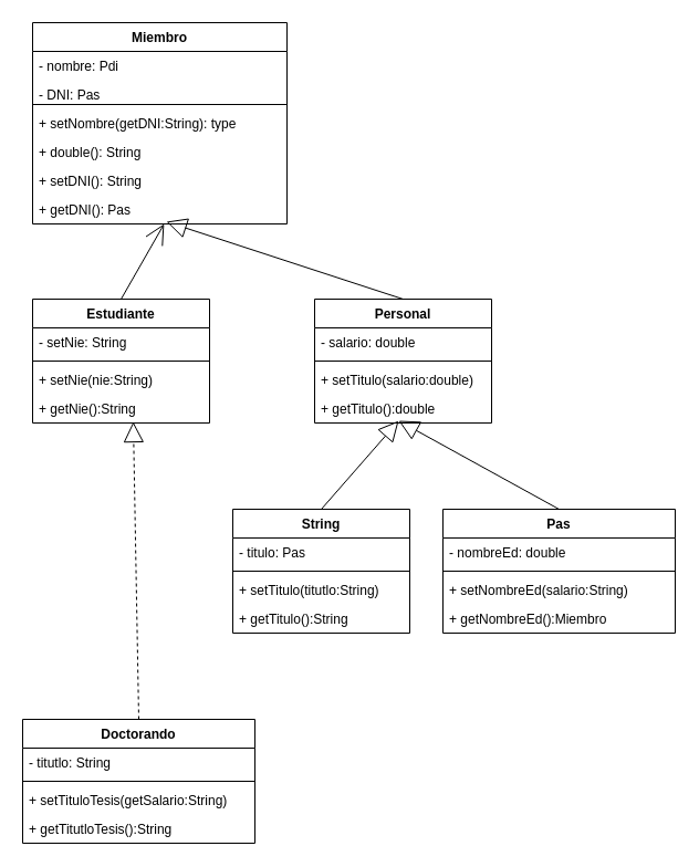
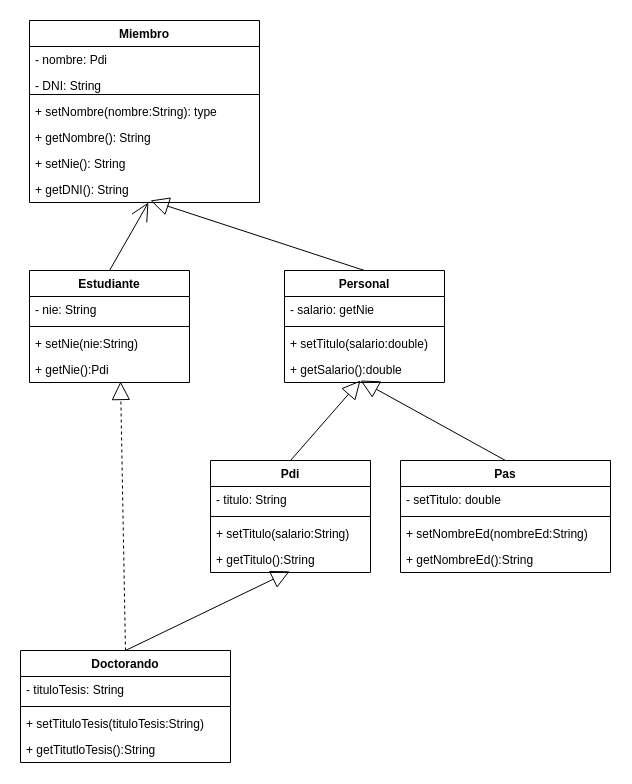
- <mxCell id="4" value="- DNI: Pas" style="text;strokeColor=none;fillColor=none;align=left;verticalAlign=top;spacingLeft=4;spacingRight=4;overflow=hidden;rotatable=0;points=[[0,0.5],[1,0.5]];portConstraint=eastwest;whiteSpace=wrap;html=1;" vertex="1" parent="2"><mxGeometry y="52" width="230" height="18" as="geometry" /></mxCell>
+ <mxCell id="4" value="- DNI: String" style="text;strokeColor=none;fillColor=none;align=left;verticalAlign=top;spacingLeft=4;spacingRight=4;overflow=hidden;rotatable=0;points=[[0,0.5],[1,0.5]];portConstraint=eastwest;whiteSpace=wrap;html=1;" vertex="1" parent="2"><mxGeometry y="52" width="230" height="18" as="geometry" /></mxCell>
- <mxCell id="6" value="+ setNombre(getDNI:String): type" style="text;strokeColor=none;fillColor=none;align=left;verticalAlign=top;spacingLeft=4;spacingRight=4;overflow=hidden;rotatable=0;points=[[0,0.5],[1,0.5]];portConstraint=eastwest;whiteSpace=wrap;html=1;" vertex="1" parent="2"><mxGeometry y="78" width="230" height="26" as="geometry" /></mxCell>
+ <mxCell id="6" value="+ setNombre(nombre:String): type" style="text;strokeColor=none;fillColor=none;align=left;verticalAlign=top;spacingLeft=4;spacingRight=4;overflow=hidden;rotatable=0;points=[[0,0.5],[1,0.5]];portConstraint=eastwest;whiteSpace=wrap;html=1;" vertex="1" parent="2"><mxGeometry y="78" width="230" height="26" as="geometry" /></mxCell>
- <mxCell id="7" value="+ double(): String" style="text;strokeColor=none;fillColor=none;align=left;verticalAlign=top;spacingLeft=4;spacingRight=4;overflow=hidden;rotatable=0;points=[[0,0.5],[1,0.5]];portConstraint=eastwest;whiteSpace=wrap;html=1;" vertex="1" parent="2"><mxGeometry y="104" width="230" height="26" as="geometry" /></mxCell>
+ <mxCell id="7" value="+ getNombre(): String" style="text;strokeColor=none;fillColor=none;align=left;verticalAlign=top;spacingLeft=4;spacingRight=4;overflow=hidden;rotatable=0;points=[[0,0.5],[1,0.5]];portConstraint=eastwest;whiteSpace=wrap;html=1;" vertex="1" parent="2"><mxGeometry y="104" width="230" height="26" as="geometry" /></mxCell>
- <mxCell id="8" value="+ setDNI(): String" style="text;strokeColor=none;fillColor=none;align=left;verticalAlign=top;spacingLeft=4;spacingRight=4;overflow=hidden;rotatable=0;points=[[0,0.5],[1,0.5]];portConstraint=eastwest;whiteSpace=wrap;html=1;" vertex="1" parent="2"><mxGeometry y="130" width="230" height="26" as="geometry" /></mxCell>
+ <mxCell id="8" value="+ setNie(): String" style="text;strokeColor=none;fillColor=none;align=left;verticalAlign=top;spacingLeft=4;spacingRight=4;overflow=hidden;rotatable=0;points=[[0,0.5],[1,0.5]];portConstraint=eastwest;whiteSpace=wrap;html=1;" vertex="1" parent="2"><mxGeometry y="130" width="230" height="26" as="geometry" /></mxCell>
- <mxCell id="9" value="+ getDNI(): Pas" style="text;strokeColor=none;fillColor=none;align=left;verticalAlign=top;spacingLeft=4;spacingRight=4;overflow=hidden;rotatable=0;points=[[0,0.5],[1,0.5]];portConstraint=eastwest;whiteSpace=wrap;html=1;" vertex="1" parent="2"><mxGeometry y="156" width="230" height="26" as="geometry" /></mxCell>
+ <mxCell id="9" value="+ getDNI(): String" style="text;strokeColor=none;fillColor=none;align=left;verticalAlign=top;spacingLeft=4;spacingRight=4;overflow=hidden;rotatable=0;points=[[0,0.5],[1,0.5]];portConstraint=eastwest;whiteSpace=wrap;html=1;" vertex="1" parent="2"><mxGeometry y="156" width="230" height="26" as="geometry" /></mxCell>
- <mxCell id="11" value="- setNie: String" style="text;strokeColor=none;fillColor=none;align=left;verticalAlign=top;spacingLeft=4;spacingRight=4;overflow=hidden;rotatable=0;points=[[0,0.5],[1,0.5]];portConstraint=eastwest;whiteSpace=wrap;html=1;" vertex="1" parent="10"><mxGeometry y="26" width="160" height="26" as="geometry" /></mxCell>
+ <mxCell id="11" value="- nie: String" style="text;strokeColor=none;fillColor=none;align=left;verticalAlign=top;spacingLeft=4;spacingRight=4;overflow=hidden;rotatable=0;points=[[0,0.5],[1,0.5]];portConstraint=eastwest;whiteSpace=wrap;html=1;" vertex="1" parent="10"><mxGeometry y="26" width="160" height="26" as="geometry" /></mxCell>
- <mxCell id="16" value="- salario: double" style="text;strokeColor=none;fillColor=none;align=left;verticalAlign=top;spacingLeft=4;spacingRight=4;overflow=hidden;rotatable=0;points=[[0,0.5],[1,0.5]];portConstraint=eastwest;whiteSpace=wrap;html=1;" vertex="1" parent="15"><mxGeometry y="26" width="160" height="26" as="geometry" /></mxCell>
+ <mxCell id="16" value="- salario: getNie" style="text;strokeColor=none;fillColor=none;align=left;verticalAlign=top;spacingLeft=4;spacingRight=4;overflow=hidden;rotatable=0;points=[[0,0.5],[1,0.5]];portConstraint=eastwest;whiteSpace=wrap;html=1;" vertex="1" parent="15"><mxGeometry y="26" width="160" height="26" as="geometry" /></mxCell>
- <mxCell id="14" value="+ getNie():String" style="text;strokeColor=none;fillColor=none;align=left;verticalAlign=top;spacingLeft=4;spacingRight=4;overflow=hidden;rotatable=0;points=[[0,0.5],[1,0.5]];portConstraint=eastwest;whiteSpace=wrap;html=1;" vertex="1" parent="10"><mxGeometry y="86" width="160" height="26" as="geometry" /></mxCell>
+ <mxCell id="14" value="+ getNie():Pdi" style="text;strokeColor=none;fillColor=none;align=left;verticalAlign=top;spacingLeft=4;spacingRight=4;overflow=hidden;rotatable=0;points=[[0,0.5],[1,0.5]];portConstraint=eastwest;whiteSpace=wrap;html=1;" vertex="1" parent="10"><mxGeometry y="86" width="160" height="26" as="geometry" /></mxCell>
- <mxCell id="19" value="+ getTitulo():double" style="text;strokeColor=none;fillColor=none;align=left;verticalAlign=top;spacingLeft=4;spacingRight=4;overflow=hidden;rotatable=0;points=[[0,0.5],[1,0.5]];portConstraint=eastwest;whiteSpace=wrap;html=1;" vertex="1" parent="15"><mxGeometry y="86" width="160" height="26" as="geometry" /></mxCell>
+ <mxCell id="19" value="+ getSalario():double" style="text;strokeColor=none;fillColor=none;align=left;verticalAlign=top;spacingLeft=4;spacingRight=4;overflow=hidden;rotatable=0;points=[[0,0.5],[1,0.5]];portConstraint=eastwest;whiteSpace=wrap;html=1;" vertex="1" parent="15"><mxGeometry y="86" width="160" height="26" as="geometry" /></mxCell>
- <mxCell id="20" value="String" style="swimlane;fontStyle=1;align=center;verticalAlign=top;childLayout=stackLayout;horizontal=1;startSize=26;horizontalStack=0;resizeParent=1;resizeParentMax=0;resizeLast=0;collapsible=1;marginBottom=0;whiteSpace=wrap;html=1;" vertex="1" parent="1"><mxGeometry x="210" y="460" width="160" height="112" as="geometry" /></mxCell>
+ <mxCell id="20" value="Pdi" style="swimlane;fontStyle=1;align=center;verticalAlign=top;childLayout=stackLayout;horizontal=1;startSize=26;horizontalStack=0;resizeParent=1;resizeParentMax=0;resizeLast=0;collapsible=1;marginBottom=0;whiteSpace=wrap;html=1;" vertex="1" parent="1"><mxGeometry x="210" y="460" width="160" height="112" as="geometry" /></mxCell>
- <mxCell id="21" value="- titulo: Pas" style="text;strokeColor=none;fillColor=none;align=left;verticalAlign=top;spacingLeft=4;spacingRight=4;overflow=hidden;rotatable=0;points=[[0,0.5],[1,0.5]];portConstraint=eastwest;whiteSpace=wrap;html=1;" vertex="1" parent="20"><mxGeometry y="26" width="160" height="26" as="geometry" /></mxCell>
+ <mxCell id="21" value="- titulo: String" style="text;strokeColor=none;fillColor=none;align=left;verticalAlign=top;spacingLeft=4;spacingRight=4;overflow=hidden;rotatable=0;points=[[0,0.5],[1,0.5]];portConstraint=eastwest;whiteSpace=wrap;html=1;" vertex="1" parent="20"><mxGeometry y="26" width="160" height="26" as="geometry" /></mxCell>
- <mxCell id="26" value="- nombreEd: double" style="text;strokeColor=none;fillColor=none;align=left;verticalAlign=top;spacingLeft=4;spacingRight=4;overflow=hidden;rotatable=0;points=[[0,0.5],[1,0.5]];portConstraint=eastwest;whiteSpace=wrap;html=1;" vertex="1" parent="25"><mxGeometry y="26" width="210" height="26" as="geometry" /></mxCell>
+ <mxCell id="26" value="- setTitulo: double" style="text;strokeColor=none;fillColor=none;align=left;verticalAlign=top;spacingLeft=4;spacingRight=4;overflow=hidden;rotatable=0;points=[[0,0.5],[1,0.5]];portConstraint=eastwest;whiteSpace=wrap;html=1;" vertex="1" parent="25"><mxGeometry y="26" width="210" height="26" as="geometry" /></mxCell>
- <mxCell id="28" value="+ setNombreEd(salario:String)" style="text;strokeColor=none;fillColor=none;align=left;verticalAlign=top;spacingLeft=4;spacingRight=4;overflow=hidden;rotatable=0;points=[[0,0.5],[1,0.5]];portConstraint=eastwest;whiteSpace=wrap;html=1;" vertex="1" parent="25"><mxGeometry y="60" width="210" height="26" as="geometry" /></mxCell>
+ <mxCell id="28" value="+ setNombreEd(nombreEd:String)" style="text;strokeColor=none;fillColor=none;align=left;verticalAlign=top;spacingLeft=4;spacingRight=4;overflow=hidden;rotatable=0;points=[[0,0.5],[1,0.5]];portConstraint=eastwest;whiteSpace=wrap;html=1;" vertex="1" parent="25"><mxGeometry y="60" width="210" height="26" as="geometry" /></mxCell>
- <mxCell id="23" value="+ setTitulo(titutlo:String)" style="text;strokeColor=none;fillColor=none;align=left;verticalAlign=top;spacingLeft=4;spacingRight=4;overflow=hidden;rotatable=0;points=[[0,0.5],[1,0.5]];portConstraint=eastwest;whiteSpace=wrap;html=1;" vertex="1" parent="20"><mxGeometry y="60" width="160" height="26" as="geometry" /></mxCell>
+ <mxCell id="23" value="+ setTitulo(salario:String)" style="text;strokeColor=none;fillColor=none;align=left;verticalAlign=top;spacingLeft=4;spacingRight=4;overflow=hidden;rotatable=0;points=[[0,0.5],[1,0.5]];portConstraint=eastwest;whiteSpace=wrap;html=1;" vertex="1" parent="20"><mxGeometry y="60" width="160" height="26" as="geometry" /></mxCell>
- <mxCell id="29" value="+ getNombreEd():Miembro" style="text;strokeColor=none;fillColor=none;align=left;verticalAlign=top;spacingLeft=4;spacingRight=4;overflow=hidden;rotatable=0;points=[[0,0.5],[1,0.5]];portConstraint=eastwest;whiteSpace=wrap;html=1;" vertex="1" parent="25"><mxGeometry y="86" width="210" height="26" as="geometry" /></mxCell>
+ <mxCell id="29" value="+ getNombreEd():String" style="text;strokeColor=none;fillColor=none;align=left;verticalAlign=top;spacingLeft=4;spacingRight=4;overflow=hidden;rotatable=0;points=[[0,0.5],[1,0.5]];portConstraint=eastwest;whiteSpace=wrap;html=1;" vertex="1" parent="25"><mxGeometry y="86" width="210" height="26" as="geometry" /></mxCell>
+ <mxCell id="38" value="" style="endArrow=block;endSize=16;endFill=0;html=1;rounded=0;exitX=0.5;exitY=0;exitDx=0;exitDy=0;entryX=0.495;entryY=0.954;entryDx=0;entryDy=0;entryPerimeter=0;" edge="1" parent="1" source="30" target="24"><mxGeometry width="160" relative="1" as="geometry"><mxPoint x="85" y="470" as="sourcePoint" /><mxPoint x="130" y="391" as="targetPoint" /></mxGeometry></mxCell>
- <mxCell id="31" value="- titutlo: String" style="text;strokeColor=none;fillColor=none;align=left;verticalAlign=top;spacingLeft=4;spacingRight=4;overflow=hidden;rotatable=0;points=[[0,0.5],[1,0.5]];portConstraint=eastwest;whiteSpace=wrap;html=1;" vertex="1" parent="30"><mxGeometry y="26" width="210" height="26" as="geometry" /></mxCell>
+ <mxCell id="31" value="- tituloTesis: String" style="text;strokeColor=none;fillColor=none;align=left;verticalAlign=top;spacingLeft=4;spacingRight=4;overflow=hidden;rotatable=0;points=[[0,0.5],[1,0.5]];portConstraint=eastwest;whiteSpace=wrap;html=1;" vertex="1" parent="30"><mxGeometry y="26" width="210" height="26" as="geometry" /></mxCell>
- <mxCell id="33" value="+ setTituloTesis(getSalario:String)" style="text;strokeColor=none;fillColor=none;align=left;verticalAlign=top;spacingLeft=4;spacingRight=4;overflow=hidden;rotatable=0;points=[[0,0.5],[1,0.5]];portConstraint=eastwest;whiteSpace=wrap;html=1;" vertex="1" parent="30"><mxGeometry y="60" width="210" height="26" as="geometry" /></mxCell>
+ <mxCell id="33" value="+ setTituloTesis(tituloTesis:String)" style="text;strokeColor=none;fillColor=none;align=left;verticalAlign=top;spacingLeft=4;spacingRight=4;overflow=hidden;rotatable=0;points=[[0,0.5],[1,0.5]];portConstraint=eastwest;whiteSpace=wrap;html=1;" vertex="1" parent="30"><mxGeometry y="60" width="210" height="26" as="geometry" /></mxCell>
